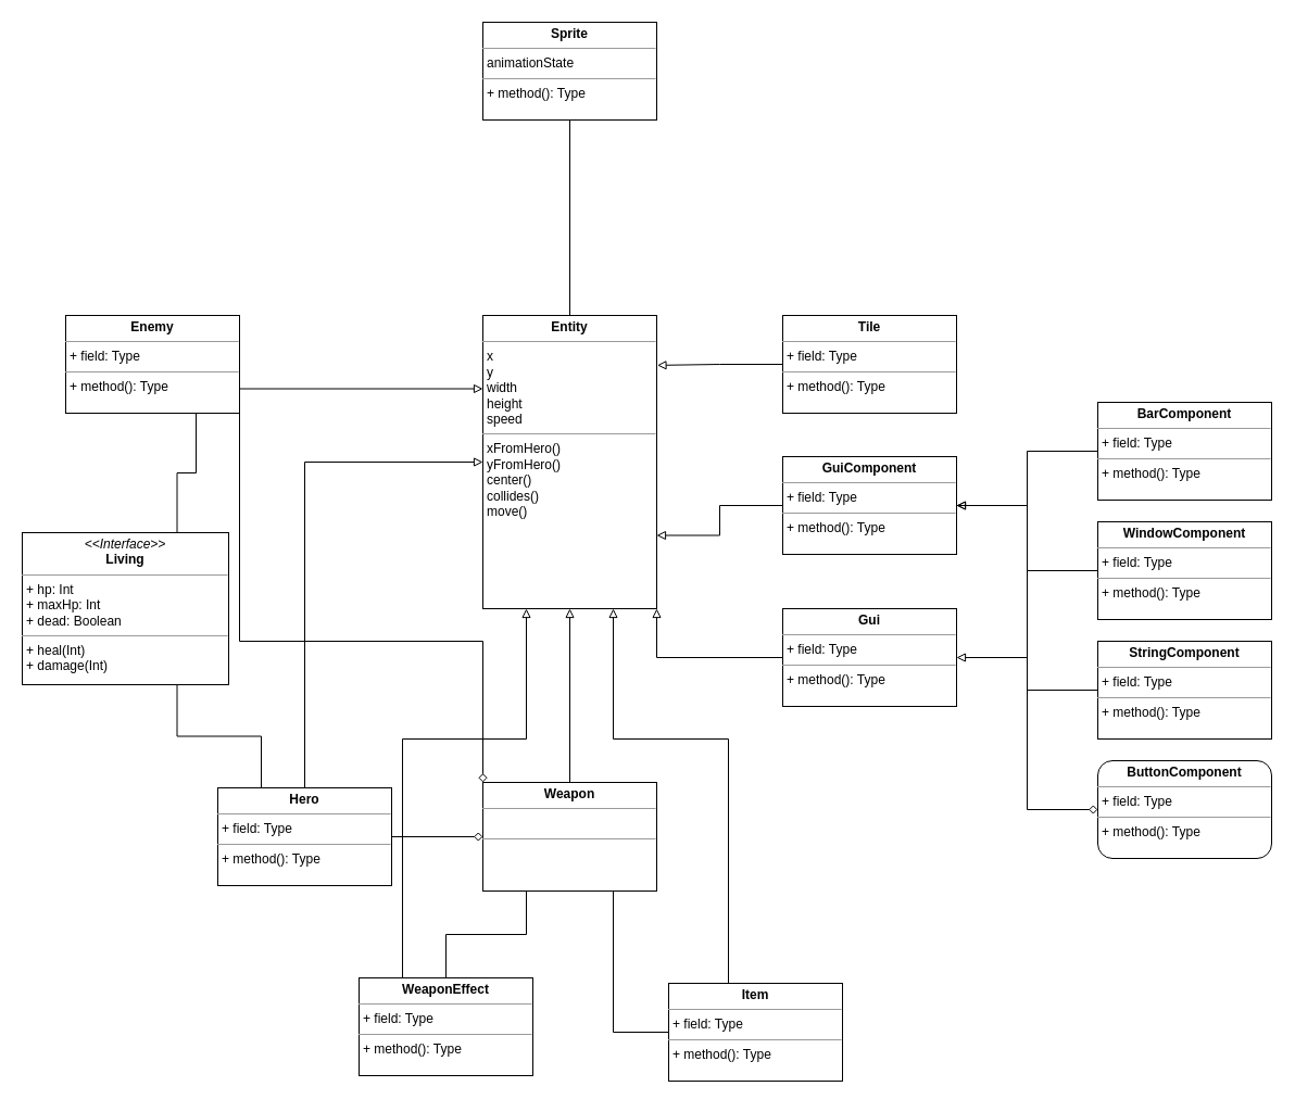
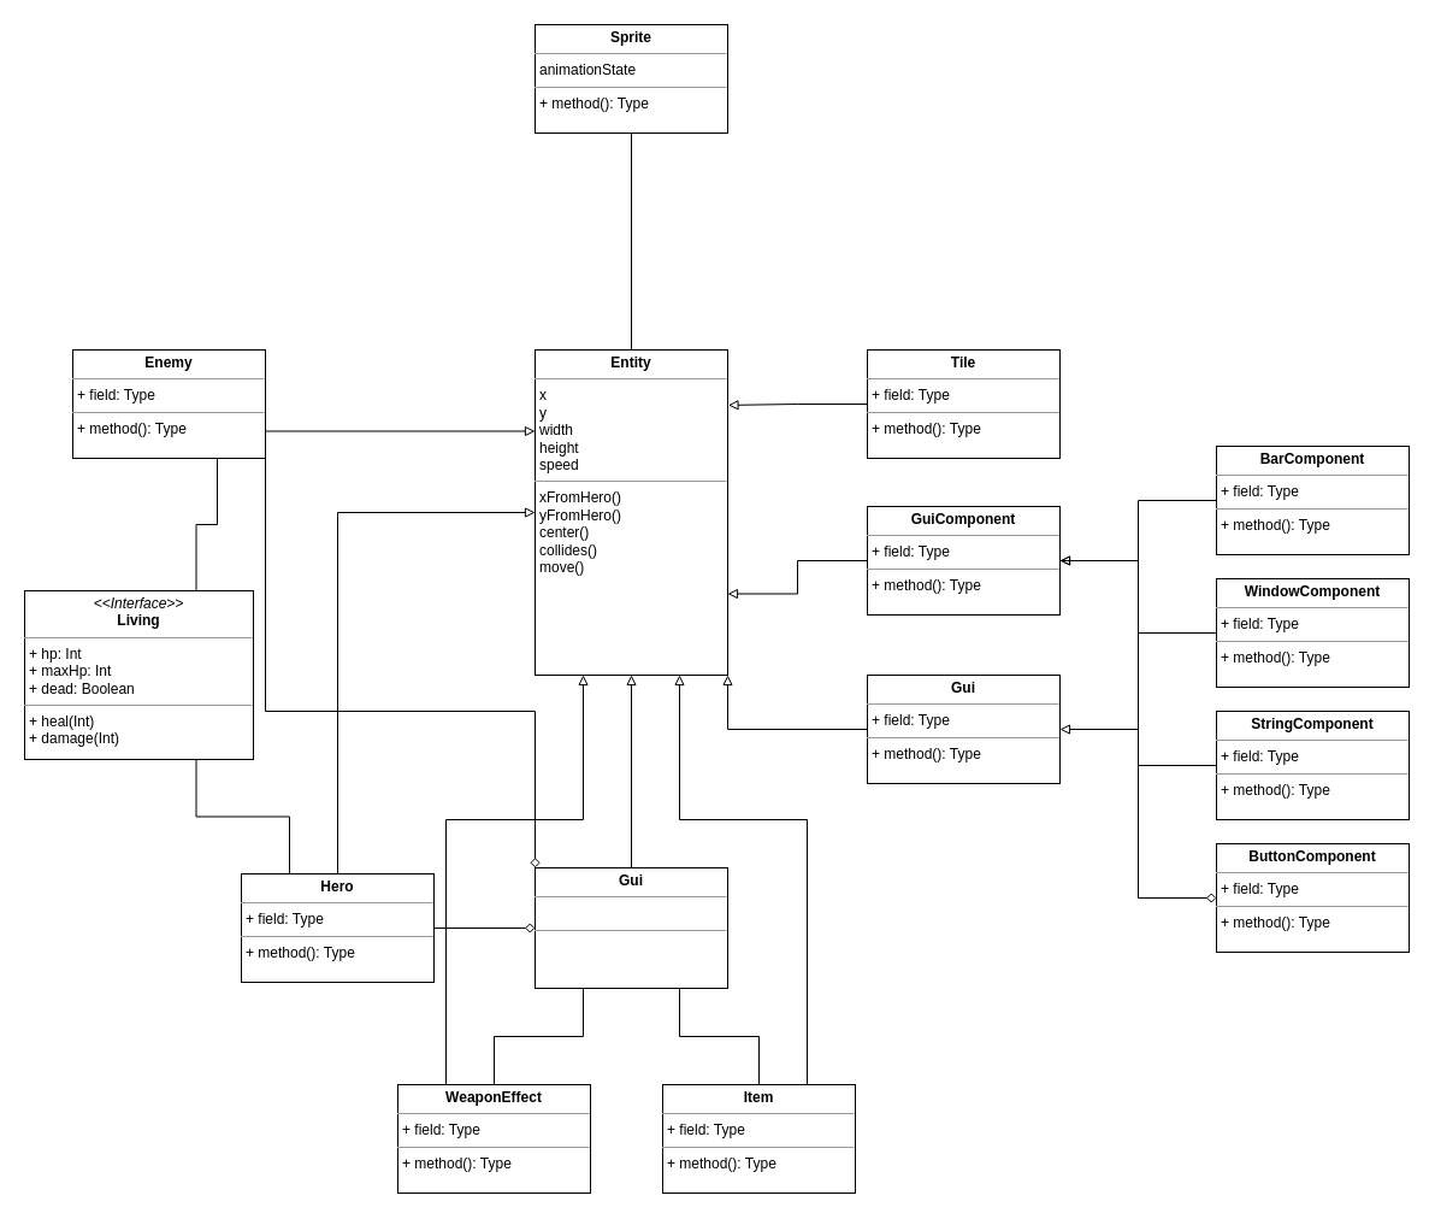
- <mxCell id="19" value="&lt;p style=&quot;margin:0px;margin-top:4px;text-align:center;&quot;&gt;&lt;b&gt;Weapon&lt;/b&gt;&lt;/p&gt;&lt;hr size=&quot;1&quot;&gt;&lt;p style=&quot;margin:0px;margin-left:4px;&quot;&gt;&lt;br&gt;&lt;/p&gt;&lt;hr size=&quot;1&quot;&gt;&lt;p style=&quot;margin:0px;margin-left:4px;&quot;&gt;&lt;br&gt;&lt;/p&gt;&lt;p style=&quot;margin:0px;margin-left:4px;&quot;&gt;&lt;br&gt;&lt;/p&gt;" style="verticalAlign=top;align=left;overflow=fill;fontSize=12;fontFamily=Helvetica;html=1;" vertex="1" parent="1"><mxGeometry x="444" y="720" width="160" height="100" as="geometry" /></mxCell>
+ <mxCell id="19" value="&lt;p style=&quot;margin:0px;margin-top:4px;text-align:center;&quot;&gt;&lt;b&gt;Gui&lt;/b&gt;&lt;/p&gt;&lt;hr size=&quot;1&quot;&gt;&lt;p style=&quot;margin:0px;margin-left:4px;&quot;&gt;&lt;br&gt;&lt;/p&gt;&lt;hr size=&quot;1&quot;&gt;&lt;p style=&quot;margin:0px;margin-left:4px;&quot;&gt;&lt;br&gt;&lt;/p&gt;&lt;p style=&quot;margin:0px;margin-left:4px;&quot;&gt;&lt;br&gt;&lt;/p&gt;" style="verticalAlign=top;align=left;overflow=fill;fontSize=12;fontFamily=Helvetica;html=1;" vertex="1" parent="1"><mxGeometry x="444" y="720" width="160" height="100" as="geometry" /></mxCell>
- <mxCell id="35" value="&lt;p style=&quot;margin:0px;margin-top:4px;text-align:center;&quot;&gt;&lt;b&gt;ButtonComponent&lt;/b&gt;&lt;/p&gt;&lt;hr size=&quot;1&quot;&gt;&lt;p style=&quot;margin:0px;margin-left:4px;&quot;&gt;+ field: Type&lt;/p&gt;&lt;hr size=&quot;1&quot;&gt;&lt;p style=&quot;margin:0px;margin-left:4px;&quot;&gt;+ method(): Type&lt;/p&gt;" style="verticalAlign=top;align=left;overflow=fill;fontSize=12;fontFamily=Helvetica;html=1;rounded=1;" vertex="1" parent="1"><mxGeometry x="1010" y="700" width="160" height="90" as="geometry" /></mxCell>
+ <mxCell id="35" value="&lt;p style=&quot;margin:0px;margin-top:4px;text-align:center;&quot;&gt;&lt;b&gt;ButtonComponent&lt;/b&gt;&lt;/p&gt;&lt;hr size=&quot;1&quot;&gt;&lt;p style=&quot;margin:0px;margin-left:4px;&quot;&gt;+ field: Type&lt;/p&gt;&lt;hr size=&quot;1&quot;&gt;&lt;p style=&quot;margin:0px;margin-left:4px;&quot;&gt;+ method(): Type&lt;/p&gt;" style="verticalAlign=top;align=left;overflow=fill;fontSize=12;fontFamily=Helvetica;html=1;" vertex="1" parent="1"><mxGeometry x="1010" y="700" width="160" height="90" as="geometry" /></mxCell>
- <mxCell id="21" value="&lt;p style=&quot;margin:0px;margin-top:4px;text-align:center;&quot;&gt;&lt;b&gt;Item&lt;/b&gt;&lt;/p&gt;&lt;hr size=&quot;1&quot;&gt;&lt;p style=&quot;margin:0px;margin-left:4px;&quot;&gt;+ field: Type&lt;/p&gt;&lt;hr size=&quot;1&quot;&gt;&lt;p style=&quot;margin:0px;margin-left:4px;&quot;&gt;+ method(): Type&lt;/p&gt;" style="verticalAlign=top;align=left;overflow=fill;fontSize=12;fontFamily=Helvetica;html=1;" vertex="1" parent="1"><mxGeometry x="615" y="905" width="160" height="90" as="geometry" /></mxCell>
+ <mxCell id="21" value="&lt;p style=&quot;margin:0px;margin-top:4px;text-align:center;&quot;&gt;&lt;b&gt;Item&lt;/b&gt;&lt;/p&gt;&lt;hr size=&quot;1&quot;&gt;&lt;p style=&quot;margin:0px;margin-left:4px;&quot;&gt;+ field: Type&lt;/p&gt;&lt;hr size=&quot;1&quot;&gt;&lt;p style=&quot;margin:0px;margin-left:4px;&quot;&gt;+ method(): Type&lt;/p&gt;" style="verticalAlign=top;align=left;overflow=fill;fontSize=12;fontFamily=Helvetica;html=1;" vertex="1" parent="1"><mxGeometry x="550" y="900" width="160" height="90" as="geometry" /></mxCell>
